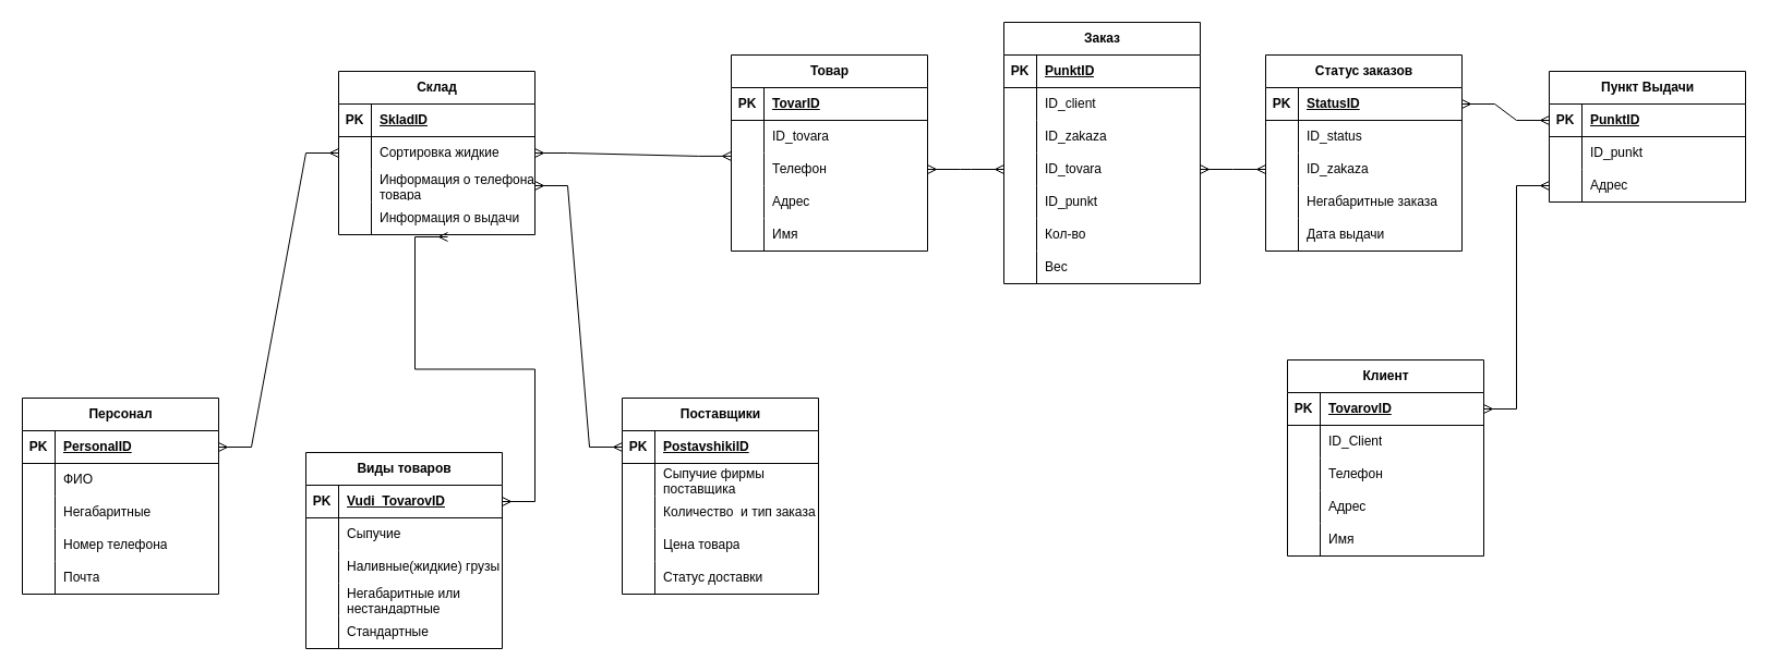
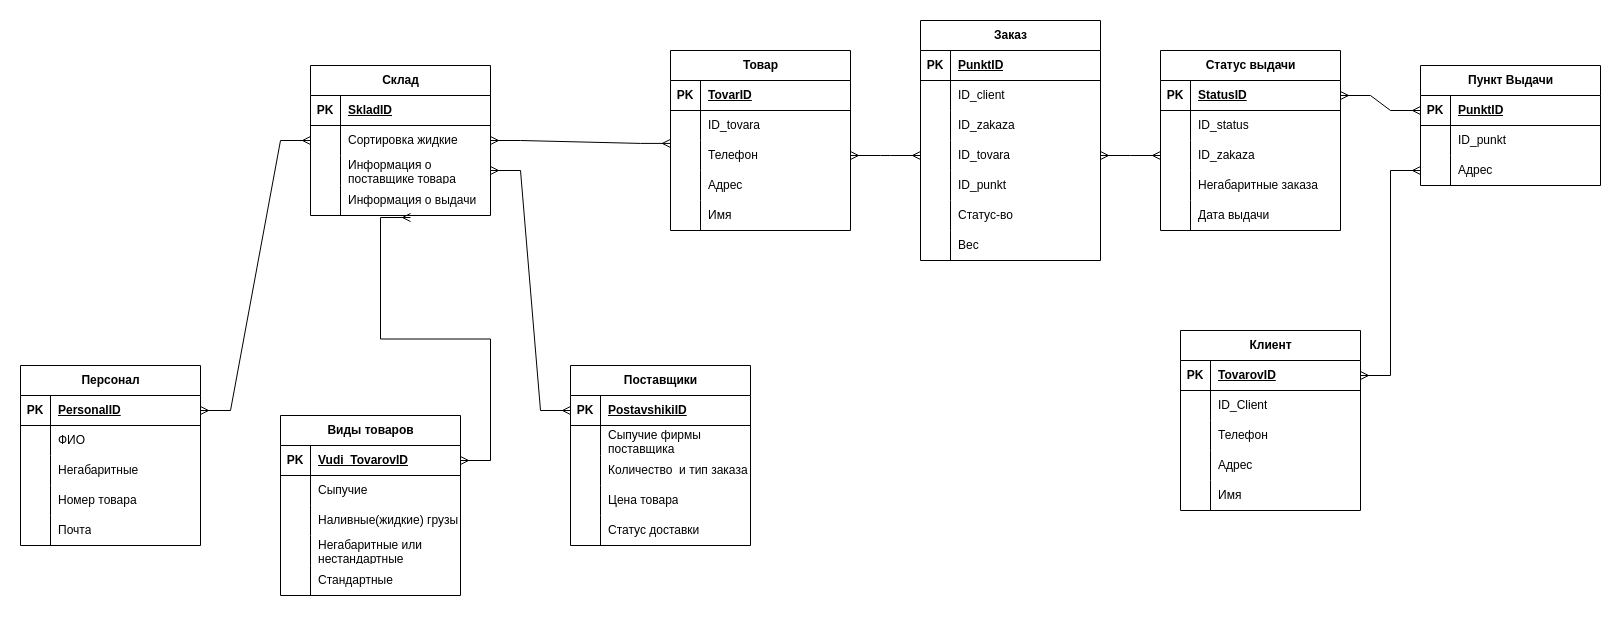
- <mxCell id="96" value="Статус заказов" style="shape=table;startSize=30;container=1;collapsible=1;childLayout=tableLayout;fixedRows=1;rowLines=0;fontStyle=1;align=center;resizeLast=1;html=1;" vertex="1" parent="1"><mxGeometry x="1160" y="50" width="180" height="180" as="geometry" /></mxCell>
+ <mxCell id="96" value="Статус выдачи" style="shape=table;startSize=30;container=1;collapsible=1;childLayout=tableLayout;fixedRows=1;rowLines=0;fontStyle=1;align=center;resizeLast=1;html=1;" vertex="1" parent="1"><mxGeometry x="1160" y="50" width="180" height="180" as="geometry" /></mxCell>
- <mxCell id="11" value="Информация о телефона товара" style="shape=partialRectangle;connectable=0;fillColor=none;top=0;left=0;bottom=0;right=0;align=left;spacingLeft=6;overflow=hidden;whiteSpace=wrap;html=1;" parent="9" vertex="1"><mxGeometry x="30" width="150" height="30" as="geometry"><mxRectangle width="150" height="30" as="alternateBounds" /></mxGeometry></mxCell>
+ <mxCell id="11" value="Информация о поставщике товара" style="shape=partialRectangle;connectable=0;fillColor=none;top=0;left=0;bottom=0;right=0;align=left;spacingLeft=6;overflow=hidden;whiteSpace=wrap;html=1;" parent="9" vertex="1"><mxGeometry x="30" width="150" height="30" as="geometry"><mxRectangle width="150" height="30" as="alternateBounds" /></mxGeometry></mxCell>
- <mxCell id="146" value="Кол-во" style="shape=partialRectangle;connectable=0;fillColor=none;top=0;left=0;bottom=0;right=0;align=left;spacingLeft=6;overflow=hidden;whiteSpace=wrap;html=1;" vertex="1" parent="144"><mxGeometry x="30" width="150" height="30" as="geometry"><mxRectangle width="150" height="30" as="alternateBounds" /></mxGeometry></mxCell>
+ <mxCell id="146" value="Статус-во" style="shape=partialRectangle;connectable=0;fillColor=none;top=0;left=0;bottom=0;right=0;align=left;spacingLeft=6;overflow=hidden;whiteSpace=wrap;html=1;" vertex="1" parent="144"><mxGeometry x="30" width="150" height="30" as="geometry"><mxRectangle width="150" height="30" as="alternateBounds" /></mxGeometry></mxCell>
- <mxCell id="27" value="Номер телефона" style="shape=partialRectangle;connectable=0;fillColor=none;top=0;left=0;bottom=0;right=0;align=left;spacingLeft=6;overflow=hidden;whiteSpace=wrap;html=1;" parent="25" vertex="1"><mxGeometry x="30" width="150" height="30" as="geometry"><mxRectangle width="150" height="30" as="alternateBounds" /></mxGeometry></mxCell>
+ <mxCell id="27" value="Номер товара" style="shape=partialRectangle;connectable=0;fillColor=none;top=0;left=0;bottom=0;right=0;align=left;spacingLeft=6;overflow=hidden;whiteSpace=wrap;html=1;" parent="25" vertex="1"><mxGeometry x="30" width="150" height="30" as="geometry"><mxRectangle width="150" height="30" as="alternateBounds" /></mxGeometry></mxCell>
